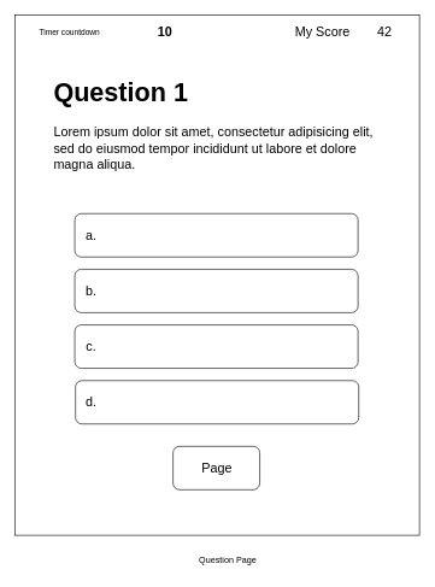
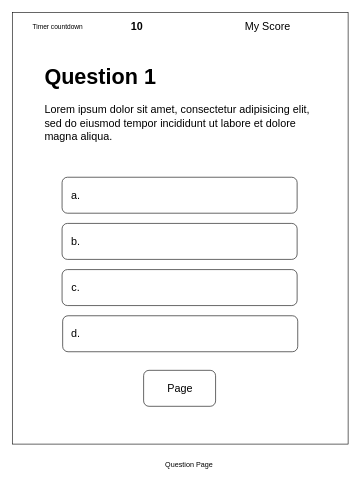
- <mxCell id="7" value="42" style="text;html=1;strokeColor=none;fillColor=none;align=center;verticalAlign=middle;whiteSpace=wrap;rounded=0;fontSize=18;" vertex="1" parent="1"><mxGeometry x="502" y="29" width="60" height="30" as="geometry" /></mxCell>
